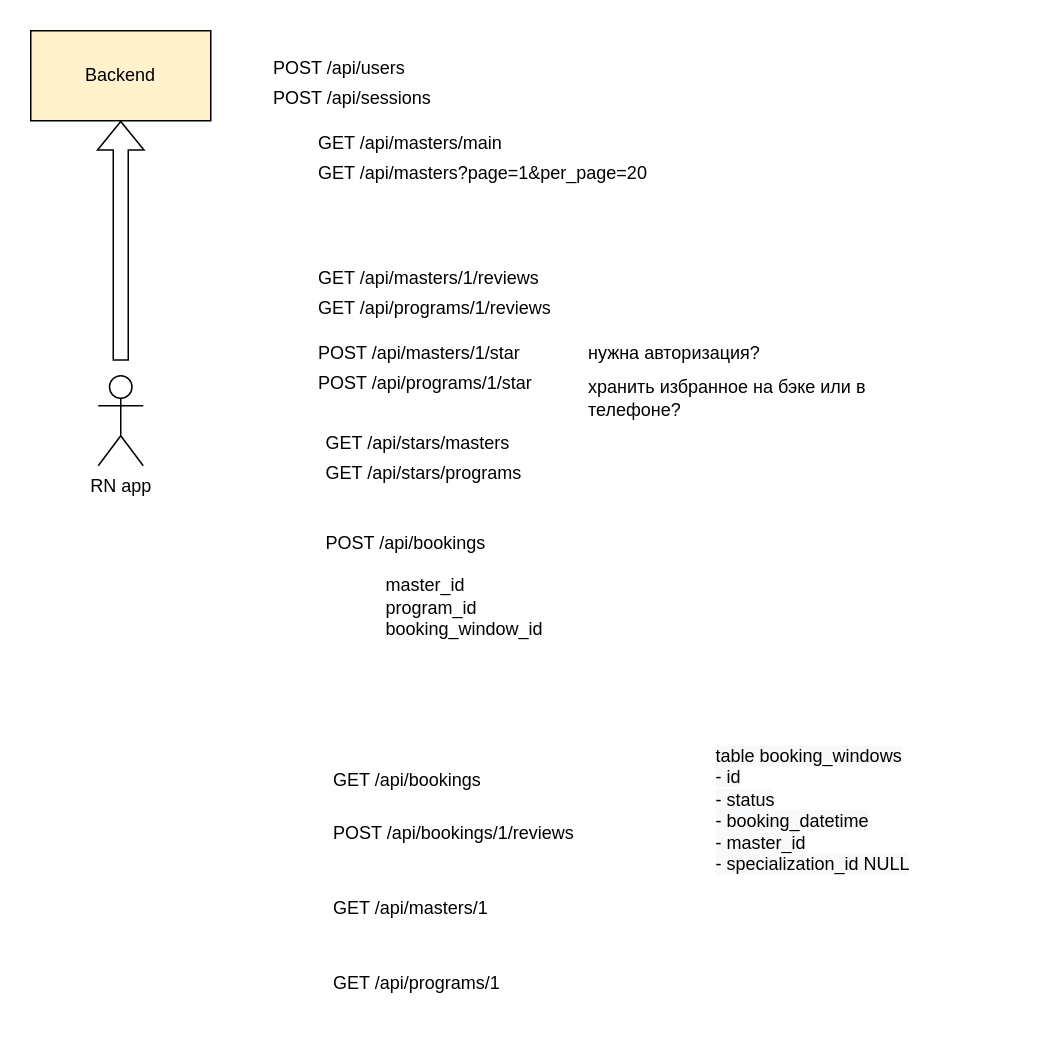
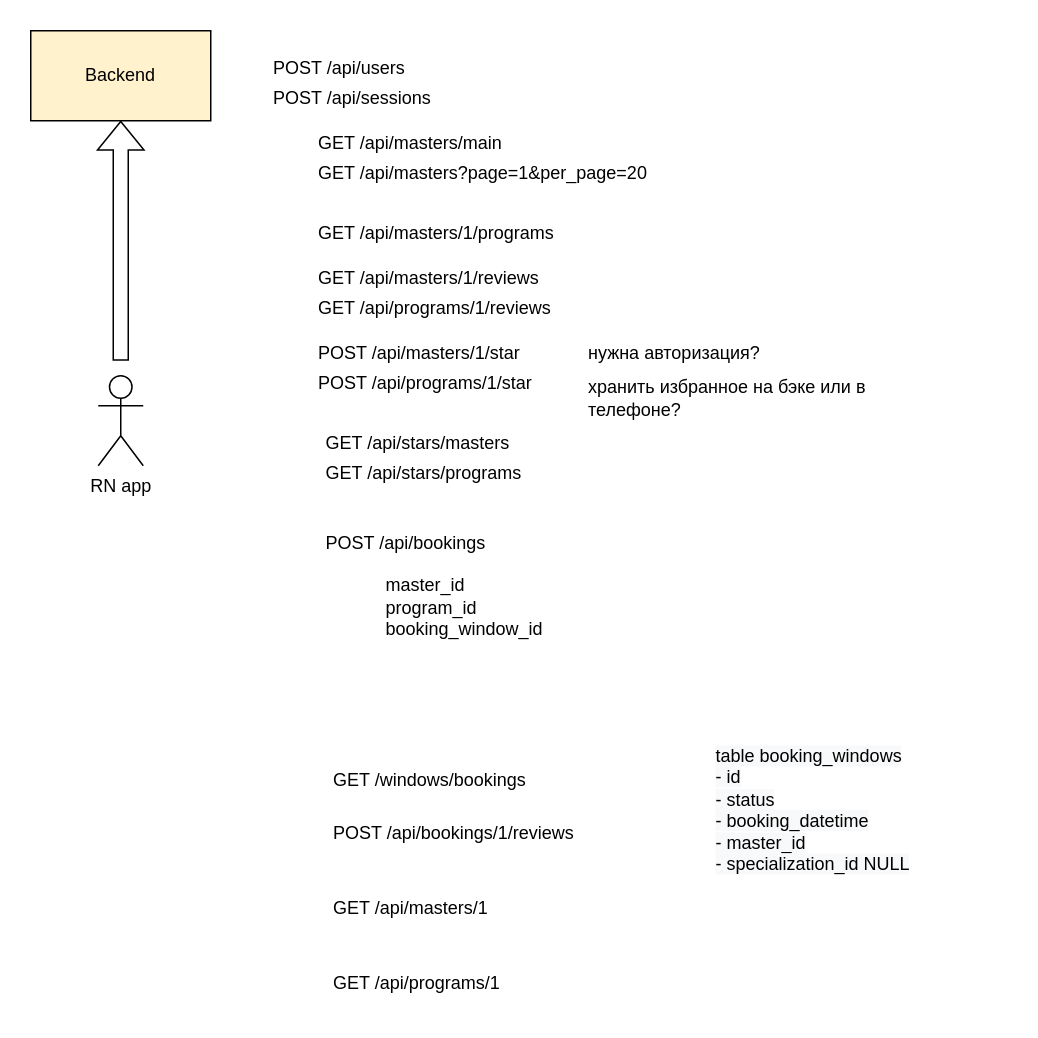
+ <mxCell id="6" value="GET /api/masters/1/programs" style="text;html=1;strokeColor=none;fillColor=none;align=left;verticalAlign=middle;whiteSpace=wrap;rounded=0;" vertex="1" parent="1"><mxGeometry x="210" y="140" width="220" height="30" as="geometry" /></mxCell>
- <mxCell id="20" value="GET /api/bookings" style="text;html=1;strokeColor=none;fillColor=none;align=left;verticalAlign=middle;whiteSpace=wrap;rounded=0;" vertex="1" parent="1"><mxGeometry x="220" y="510" width="260" height="20" as="geometry" /></mxCell>
+ <mxCell id="20" value="GET /windows/bookings" style="text;html=1;strokeColor=none;fillColor=none;align=left;verticalAlign=middle;whiteSpace=wrap;rounded=0;" vertex="1" parent="1"><mxGeometry x="220" y="510" width="260" height="20" as="geometry" /></mxCell>
